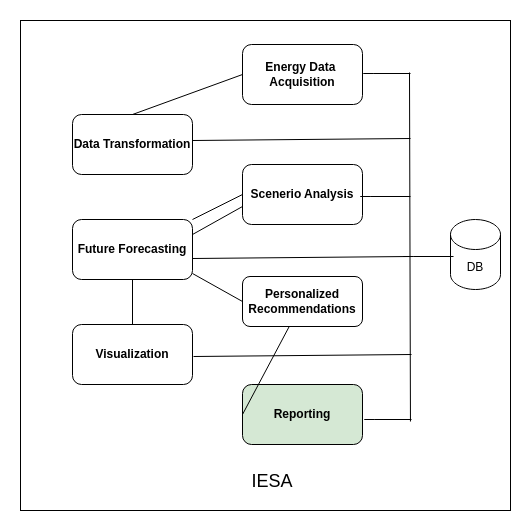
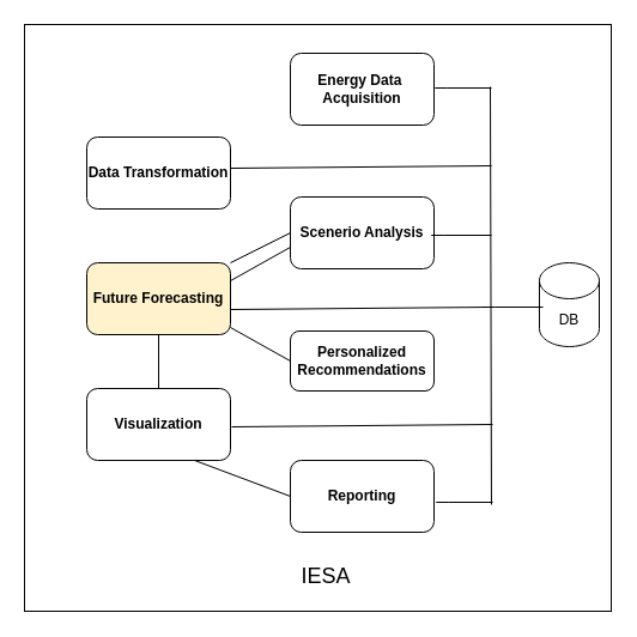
- <mxCell id="12" value="" style="endArrow=none;html=1;rounded=0;entryX=0.5;entryY=0;entryDx=0;entryDy=0;exitX=0;exitY=0.5;exitDx=0;exitDy=0;" edge="1" parent="1" source="3" target="5"><mxGeometry width="50" height="50" relative="1" as="geometry"><mxPoint x="192" y="124" as="sourcePoint" /><mxPoint x="192" y="114" as="targetPoint" /></mxGeometry></mxCell>
- <mxCell id="7" value="&lt;b&gt;Future Forecasting&lt;/b&gt;" style="rounded=1;whiteSpace=wrap;html=1;" vertex="1" parent="1"><mxGeometry x="72" y="219" width="120" height="60" as="geometry" /></mxCell>
+ <mxCell id="7" value="&lt;b&gt;Future Forecasting&lt;/b&gt;" style="rounded=1;whiteSpace=wrap;html=1;fillColor=#fff2cc;" vertex="1" parent="1"><mxGeometry x="72" y="219" width="120" height="60" as="geometry" /></mxCell>
- <mxCell id="19" value="" style="endArrow=none;html=1;rounded=0;exitX=0;exitY=0.5;exitDx=0;exitDy=0;" edge="1" parent="1" source="11" target="9"><mxGeometry width="50" height="50" relative="1" as="geometry"><mxPoint x="170" y="256" as="sourcePoint" /><mxPoint x="220" y="206" as="targetPoint" /></mxGeometry></mxCell>
+ <mxCell id="19" value="" style="endArrow=none;html=1;rounded=0;entryX=0.75;entryY=1;entryDx=0;entryDy=0;exitX=0;exitY=0.5;exitDx=0;exitDy=0;" edge="1" parent="1" source="11" target="10"><mxGeometry width="50" height="50" relative="1" as="geometry"><mxPoint x="170" y="256" as="sourcePoint" /><mxPoint x="220" y="206" as="targetPoint" /></mxGeometry></mxCell>
- <mxCell id="11" value="&lt;b&gt;Reporting&lt;/b&gt;" style="rounded=1;whiteSpace=wrap;html=1;fillColor=#d5e8d4;" vertex="1" parent="1"><mxGeometry x="242" y="384" width="120" height="60" as="geometry" /></mxCell>
+ <mxCell id="11" value="&lt;b&gt;Reporting&lt;/b&gt;" style="rounded=1;whiteSpace=wrap;html=1;" vertex="1" parent="1"><mxGeometry x="242" y="384" width="120" height="60" as="geometry" /></mxCell>
